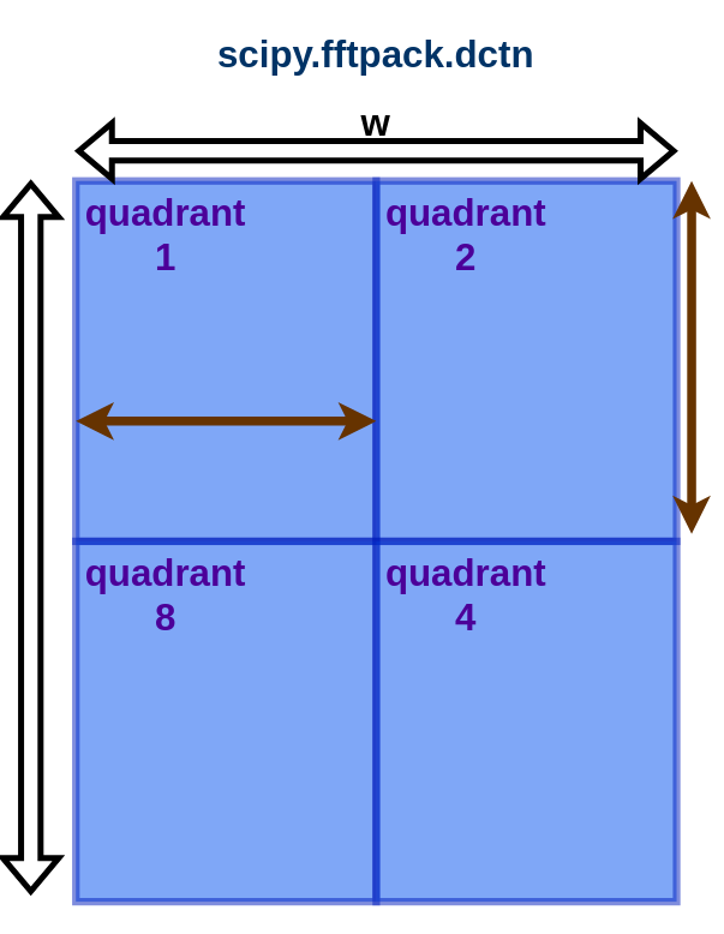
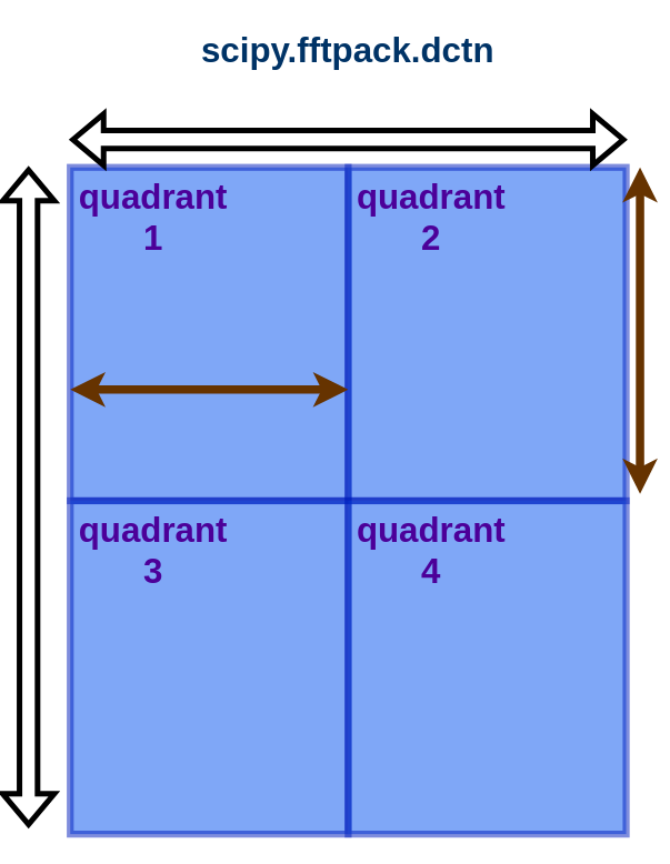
- <mxCell id="14" value="w" style="text;strokeColor=none;align=center;fillColor=none;html=1;verticalAlign=middle;whiteSpace=wrap;rounded=0;fontSize=25;fontStyle=1;fontColor=#000000;" vertex="1" parent="1"><mxGeometry x="235" y="65" width="30" height="30" as="geometry" /></mxCell>
- <mxCell id="9" value="quadrant&lt;div&gt;8&lt;/div&gt;" style="text;strokeColor=none;align=center;fillColor=none;html=1;verticalAlign=middle;whiteSpace=wrap;rounded=0;fontSize=25;fontStyle=1;fontColor=#4C0099;" vertex="1" parent="1"><mxGeometry x="40" y="380" width="140" height="30" as="geometry" /></mxCell>
+ <mxCell id="9" value="quadrant&lt;div&gt;3&lt;/div&gt;" style="text;strokeColor=none;align=center;fillColor=none;html=1;verticalAlign=middle;whiteSpace=wrap;rounded=0;fontSize=25;fontStyle=1;fontColor=#4C0099;" vertex="1" parent="1"><mxGeometry x="40" y="380" width="140" height="30" as="geometry" /></mxCell>
